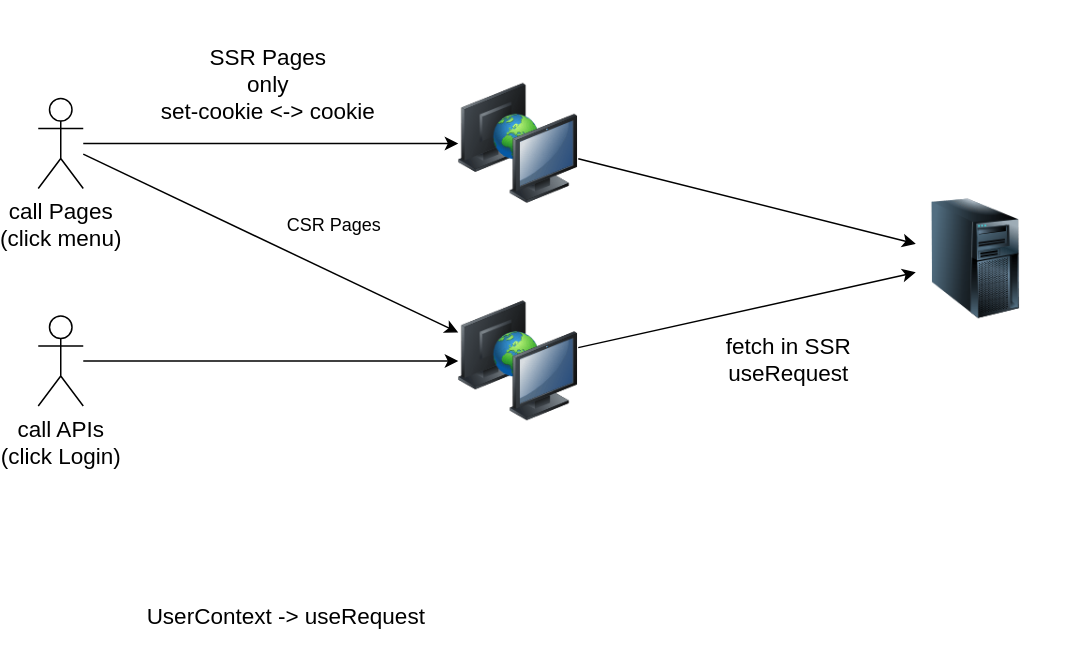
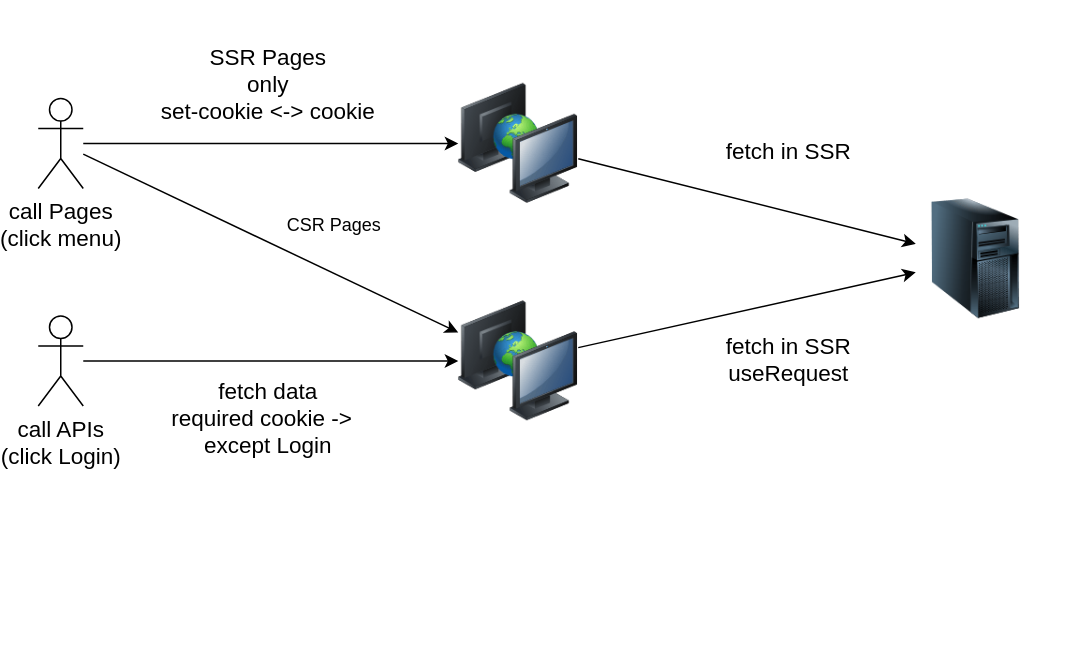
+ <mxCell id="13" value="fetch in SSR" style="text;html=1;align=center;verticalAlign=middle;resizable=0;points=[];autosize=1;strokeColor=none;fillColor=none;fontSize=15;" vertex="1" parent="1"><mxGeometry x="465" y="85" width="110" height="30" as="geometry" /></mxCell>
+ <mxCell id="7" value="fetch data&lt;br&gt;required cookie -&amp;gt; &amp;nbsp;&lt;br&gt;except Login" style="text;html=1;align=center;verticalAlign=middle;resizable=0;points=[];autosize=1;strokeColor=none;fillColor=none;fontSize=15;" vertex="1" parent="1"><mxGeometry x="98" y="243" width="150" height="70" as="geometry" /></mxCell>
- <mxCell id="11" value="UserContext -&amp;gt; useRequest" style="text;html=1;align=center;verticalAlign=middle;resizable=0;points=[];autosize=1;strokeColor=none;fillColor=none;fontSize=15;" vertex="1" parent="1"><mxGeometry x="80" y="395" width="210" height="30" as="geometry" /></mxCell>
